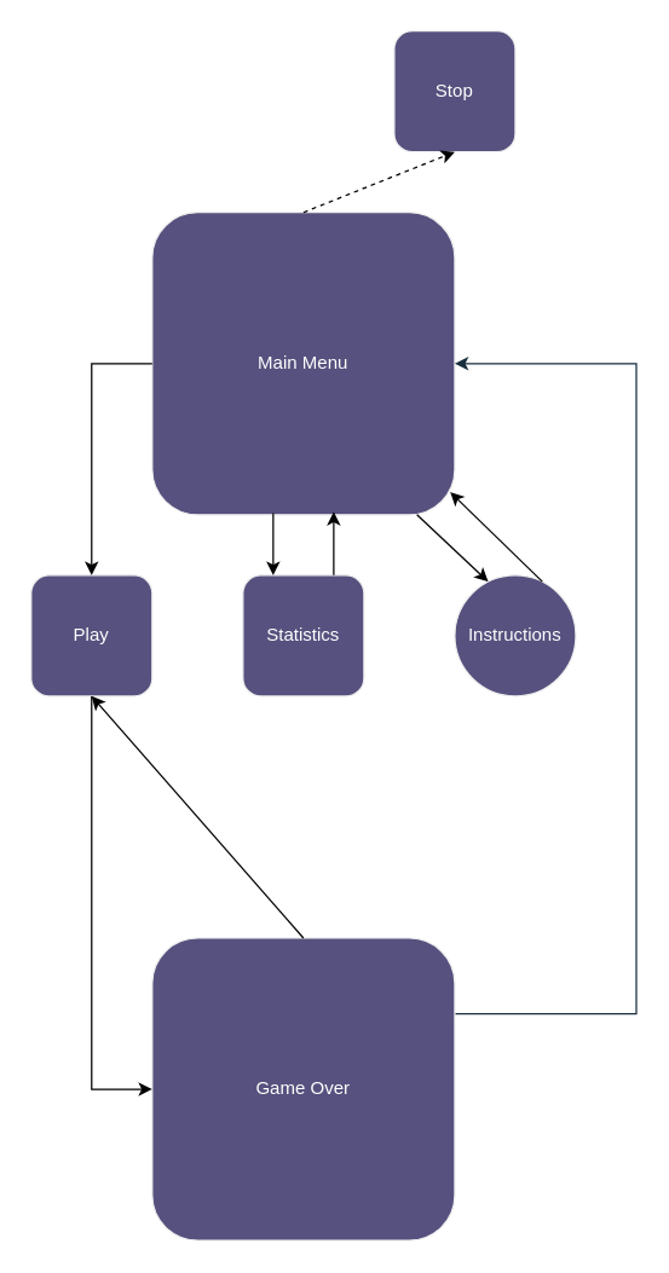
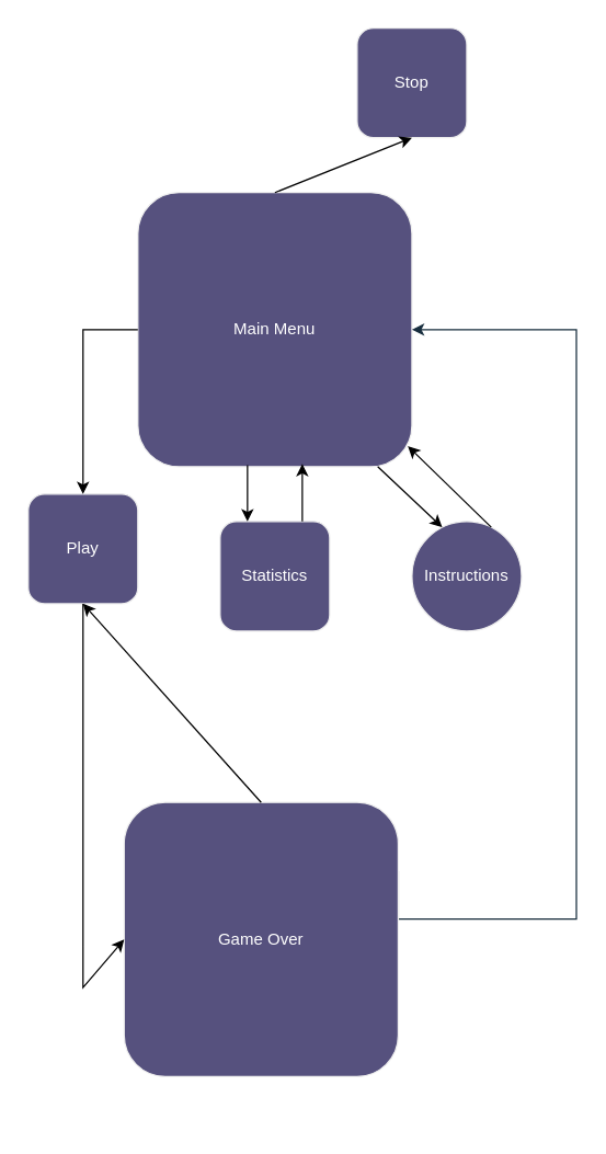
- <mxCell id="15" value="" style="endArrow=classic;html=1;rounded=0;exitX=0.5;exitY=0;exitDx=0;exitDy=0;entryX=0.5;entryY=1;entryDx=0;entryDy=0;dashed=1;" edge="1" parent="1" source="2" target="13"><mxGeometry width="50" height="50" relative="1" as="geometry"><mxPoint x="-100" y="290" as="sourcePoint" /><mxPoint x="-50" y="240" as="targetPoint" /></mxGeometry></mxCell>
+ <mxCell id="15" value="" style="endArrow=classic;html=1;rounded=0;exitX=0.5;exitY=0;exitDx=0;exitDy=0;entryX=0.5;entryY=1;entryDx=0;entryDy=0;" edge="1" parent="1" source="2" target="13"><mxGeometry width="50" height="50" relative="1" as="geometry"><mxPoint x="-100" y="290" as="sourcePoint" /><mxPoint x="-50" y="240" as="targetPoint" /></mxGeometry></mxCell>
- <mxCell id="5" value="Play" style="whiteSpace=wrap;html=1;aspect=fixed;fillColor=#56517E;strokeColor=#EEEEEE;rounded=1;labelBackgroundColor=none;fontColor=#FFFFFF;" vertex="1" parent="1"><mxGeometry x="20" y="380" width="80" height="80" as="geometry" /></mxCell>
+ <mxCell id="5" value="Play" style="whiteSpace=wrap;html=1;aspect=fixed;fillColor=#56517E;strokeColor=#EEEEEE;rounded=1;labelBackgroundColor=none;fontColor=#FFFFFF;" vertex="1" parent="1"><mxGeometry x="20" y="360" width="80" height="80" as="geometry" /></mxCell>
- <mxCell id="4" value="Game Over" style="whiteSpace=wrap;html=1;aspect=fixed;fillColor=#56517E;strokeColor=#EEEEEE;gradientDirection=south;shadow=0;glass=0;rounded=1;labelBackgroundColor=none;fontColor=#FFFFFF;" vertex="1" parent="1"><mxGeometry x="100" y="620" width="200" height="200" as="geometry" /></mxCell>
+ <mxCell id="4" value="Game Over" style="whiteSpace=wrap;html=1;aspect=fixed;fillColor=#56517E;strokeColor=#EEEEEE;gradientDirection=south;shadow=0;glass=0;rounded=1;labelBackgroundColor=none;fontColor=#FFFFFF;" vertex="1" parent="1"><mxGeometry x="90" y="585" width="200" height="200" as="geometry" /></mxCell>
